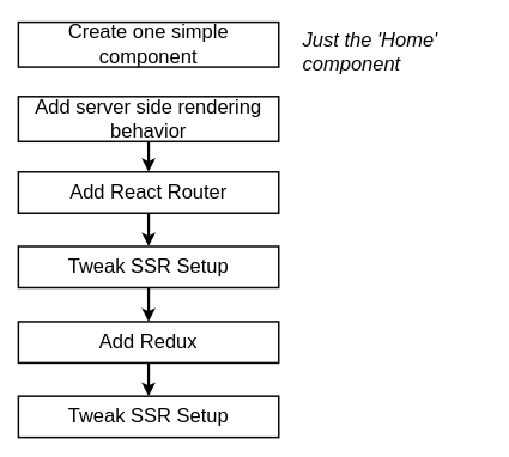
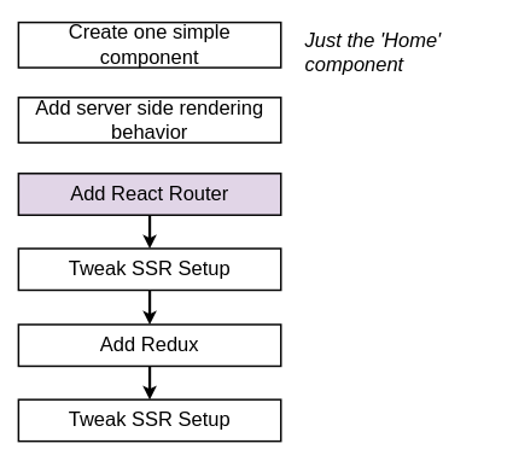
- <mxCell id="3" style="edgeStyle=orthogonalEdgeStyle;rounded=0;html=1;exitX=0.5;exitY=1;startArrow=none;startFill=0;endArrow=classic;endFill=1;jettySize=auto;orthogonalLoop=1;strokeColor=#000000;strokeWidth=3;fontSize=18;fontColor=#000000;" parent="1" source="4" target="7" edge="1"><mxGeometry relative="1" as="geometry" /></mxCell>
- <mxCell id="7" value="Add React Router" style="rounded=0;whiteSpace=wrap;html=1;shadow=0;labelBackgroundColor=none;strokeColor=#080808;strokeWidth=2;fillColor=#ffffff;fontSize=22;fontColor=#000000;align=center;" parent="1" vertex="1"><mxGeometry x="20" y="191" width="290" height="46" as="geometry" /></mxCell>
+ <mxCell id="7" value="Add React Router" style="rounded=0;whiteSpace=wrap;html=1;shadow=0;labelBackgroundColor=none;strokeColor=#080808;strokeWidth=2;fillColor=#e1d5e7;fontSize=22;fontColor=#000000;align=center;" parent="1" vertex="1"><mxGeometry x="20" y="191" width="290" height="46" as="geometry" /></mxCell>
